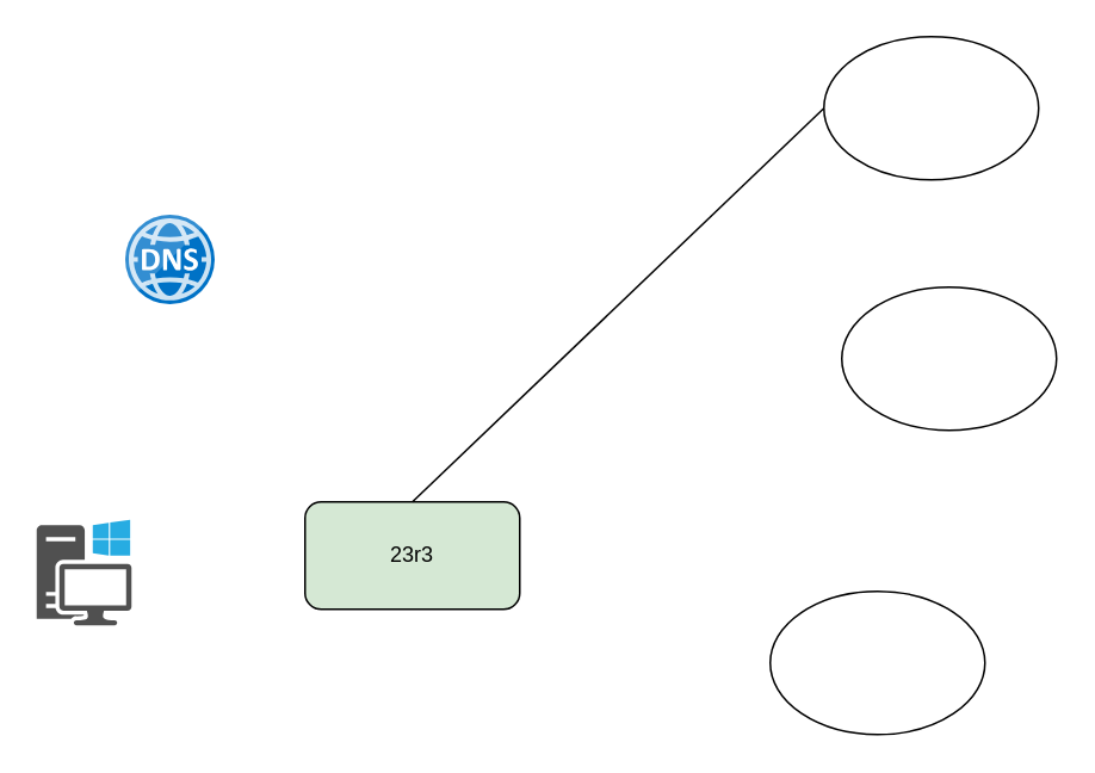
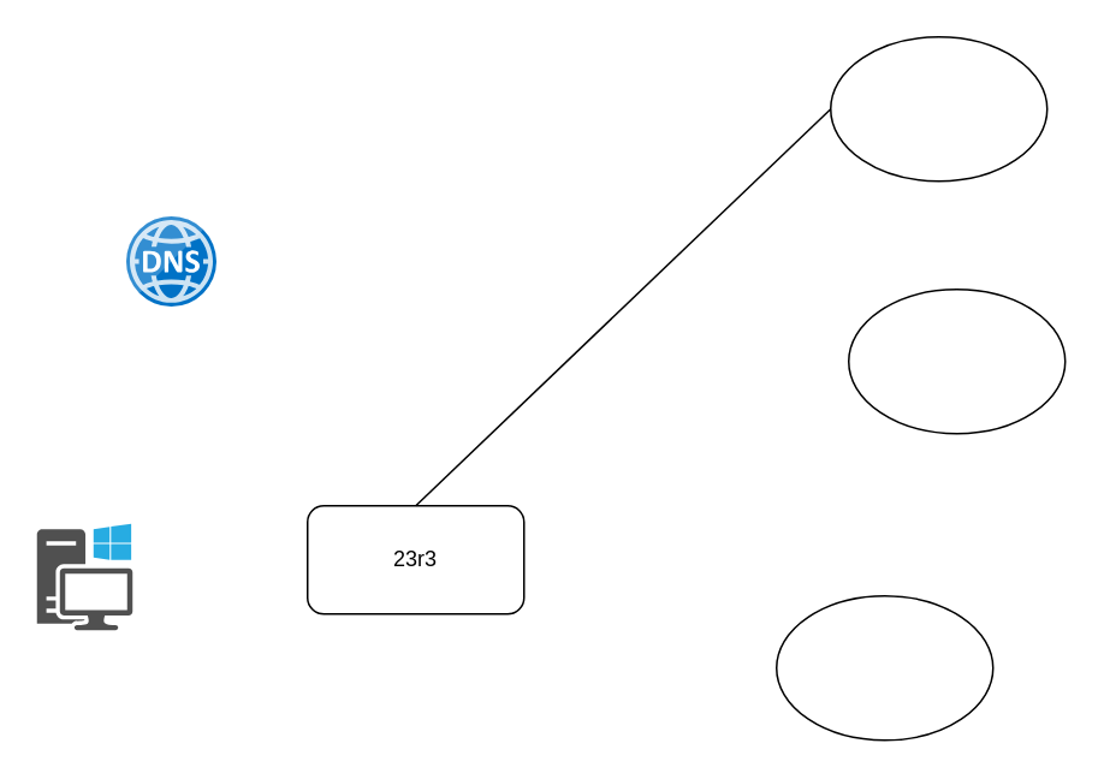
- <mxCell id="7" value="23r3" style="rounded=1;whiteSpace=wrap;html=1;fillColor=#d5e8d4;" parent="1" vertex="1"><mxGeometry x="170" y="280" width="120" height="60" as="geometry" /></mxCell>
+ <mxCell id="7" value="23r3" style="rounded=1;whiteSpace=wrap;html=1;" parent="1" vertex="1"><mxGeometry x="170" y="280" width="120" height="60" as="geometry" /></mxCell>
